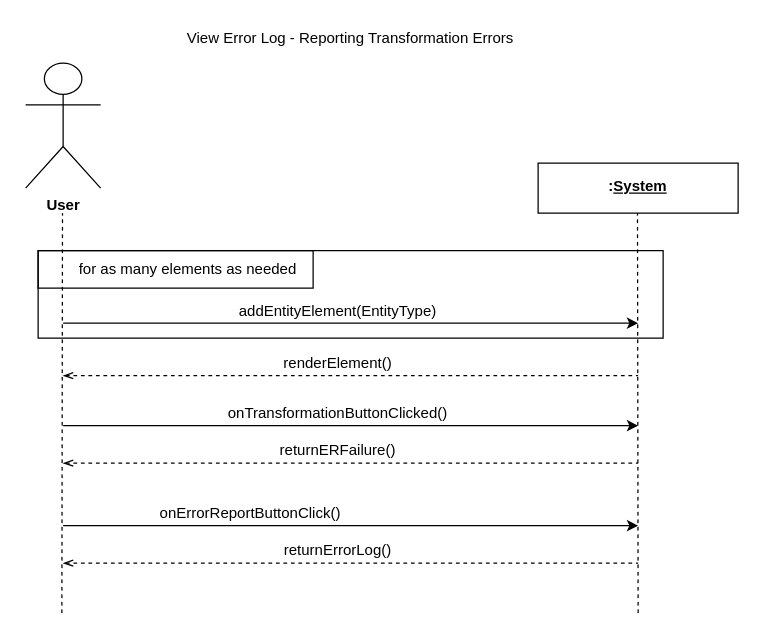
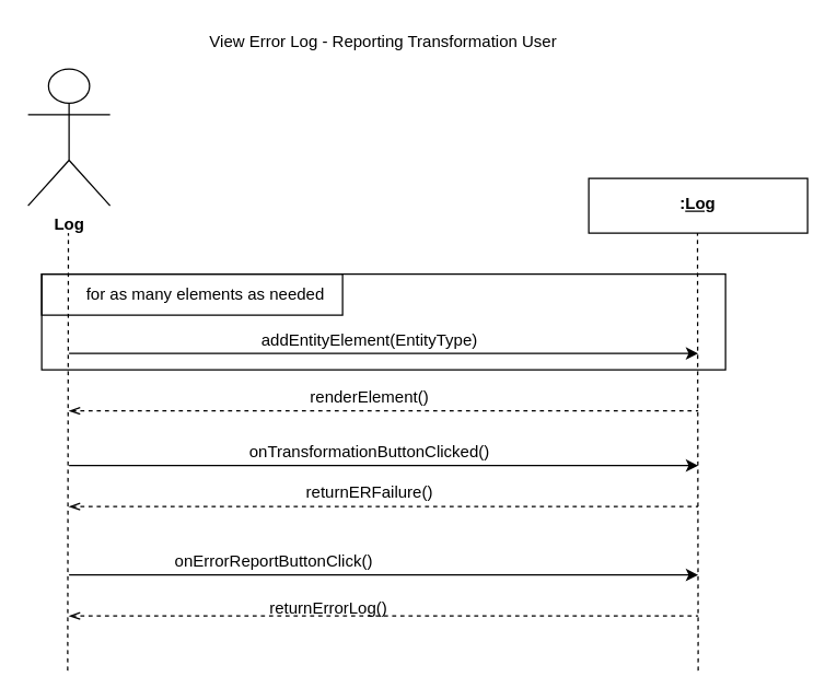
- <mxCell id="4" value="View Error Log - Reporting Transformation Errors" style="text;html=1;strokeColor=none;fillColor=none;align=center;verticalAlign=middle;whiteSpace=wrap;rounded=0;" parent="1" vertex="1"><mxGeometry x="140" y="20" width="280" height="20" as="geometry" /></mxCell>
+ <mxCell id="4" value="View Error Log - Reporting Transformation User" style="text;html=1;strokeColor=none;fillColor=none;align=center;verticalAlign=middle;whiteSpace=wrap;rounded=0;" parent="1" vertex="1"><mxGeometry x="140" y="20" width="280" height="20" as="geometry" /></mxCell>
- <mxCell id="3" value="&lt;p&gt;&lt;b&gt;:&lt;u&gt;System&lt;/u&gt;&lt;/b&gt;&lt;/p&gt;" style="shape=rect;html=1;overflow=fill;whiteSpace=wrap;align=center;verticalAlign=middle;" parent="1" vertex="1"><mxGeometry x="430" y="130" width="160" height="40" as="geometry" /></mxCell>
+ <mxCell id="3" value="&lt;p&gt;&lt;b&gt;:&lt;u&gt;Log&lt;/u&gt;&lt;/b&gt;&lt;/p&gt;" style="shape=rect;html=1;overflow=fill;whiteSpace=wrap;align=center;verticalAlign=middle;" parent="1" vertex="1"><mxGeometry x="430" y="130" width="160" height="40" as="geometry" /></mxCell>
- <mxCell id="2" value="User" style="shape=umlActor;verticalLabelPosition=bottom;labelBackgroundColor=#ffffff;verticalAlign=top;html=1;fontStyle=1" parent="1" vertex="1"><mxGeometry x="20" y="50" width="60" height="100" as="geometry" /></mxCell>
+ <mxCell id="2" value="Log" style="shape=umlActor;verticalLabelPosition=bottom;labelBackgroundColor=#ffffff;verticalAlign=top;html=1;fontStyle=1" parent="1" vertex="1"><mxGeometry x="20" y="50" width="60" height="100" as="geometry" /></mxCell>
- <mxCell id="19" value="returnErrorLog()" style="text;html=1;strokeColor=none;fillColor=none;align=center;verticalAlign=middle;whiteSpace=wrap;rounded=0;" vertex="1" parent="1"><mxGeometry x="170" y="430" width="200" height="20" as="geometry" /></mxCell>
+ <mxCell id="19" value="returnErrorLog()" style="text;html=1;strokeColor=none;fillColor=none;align=center;verticalAlign=middle;whiteSpace=wrap;rounded=0;" vertex="1" parent="1"><mxGeometry x="140" y="435" width="200" height="20" as="geometry" /></mxCell>
